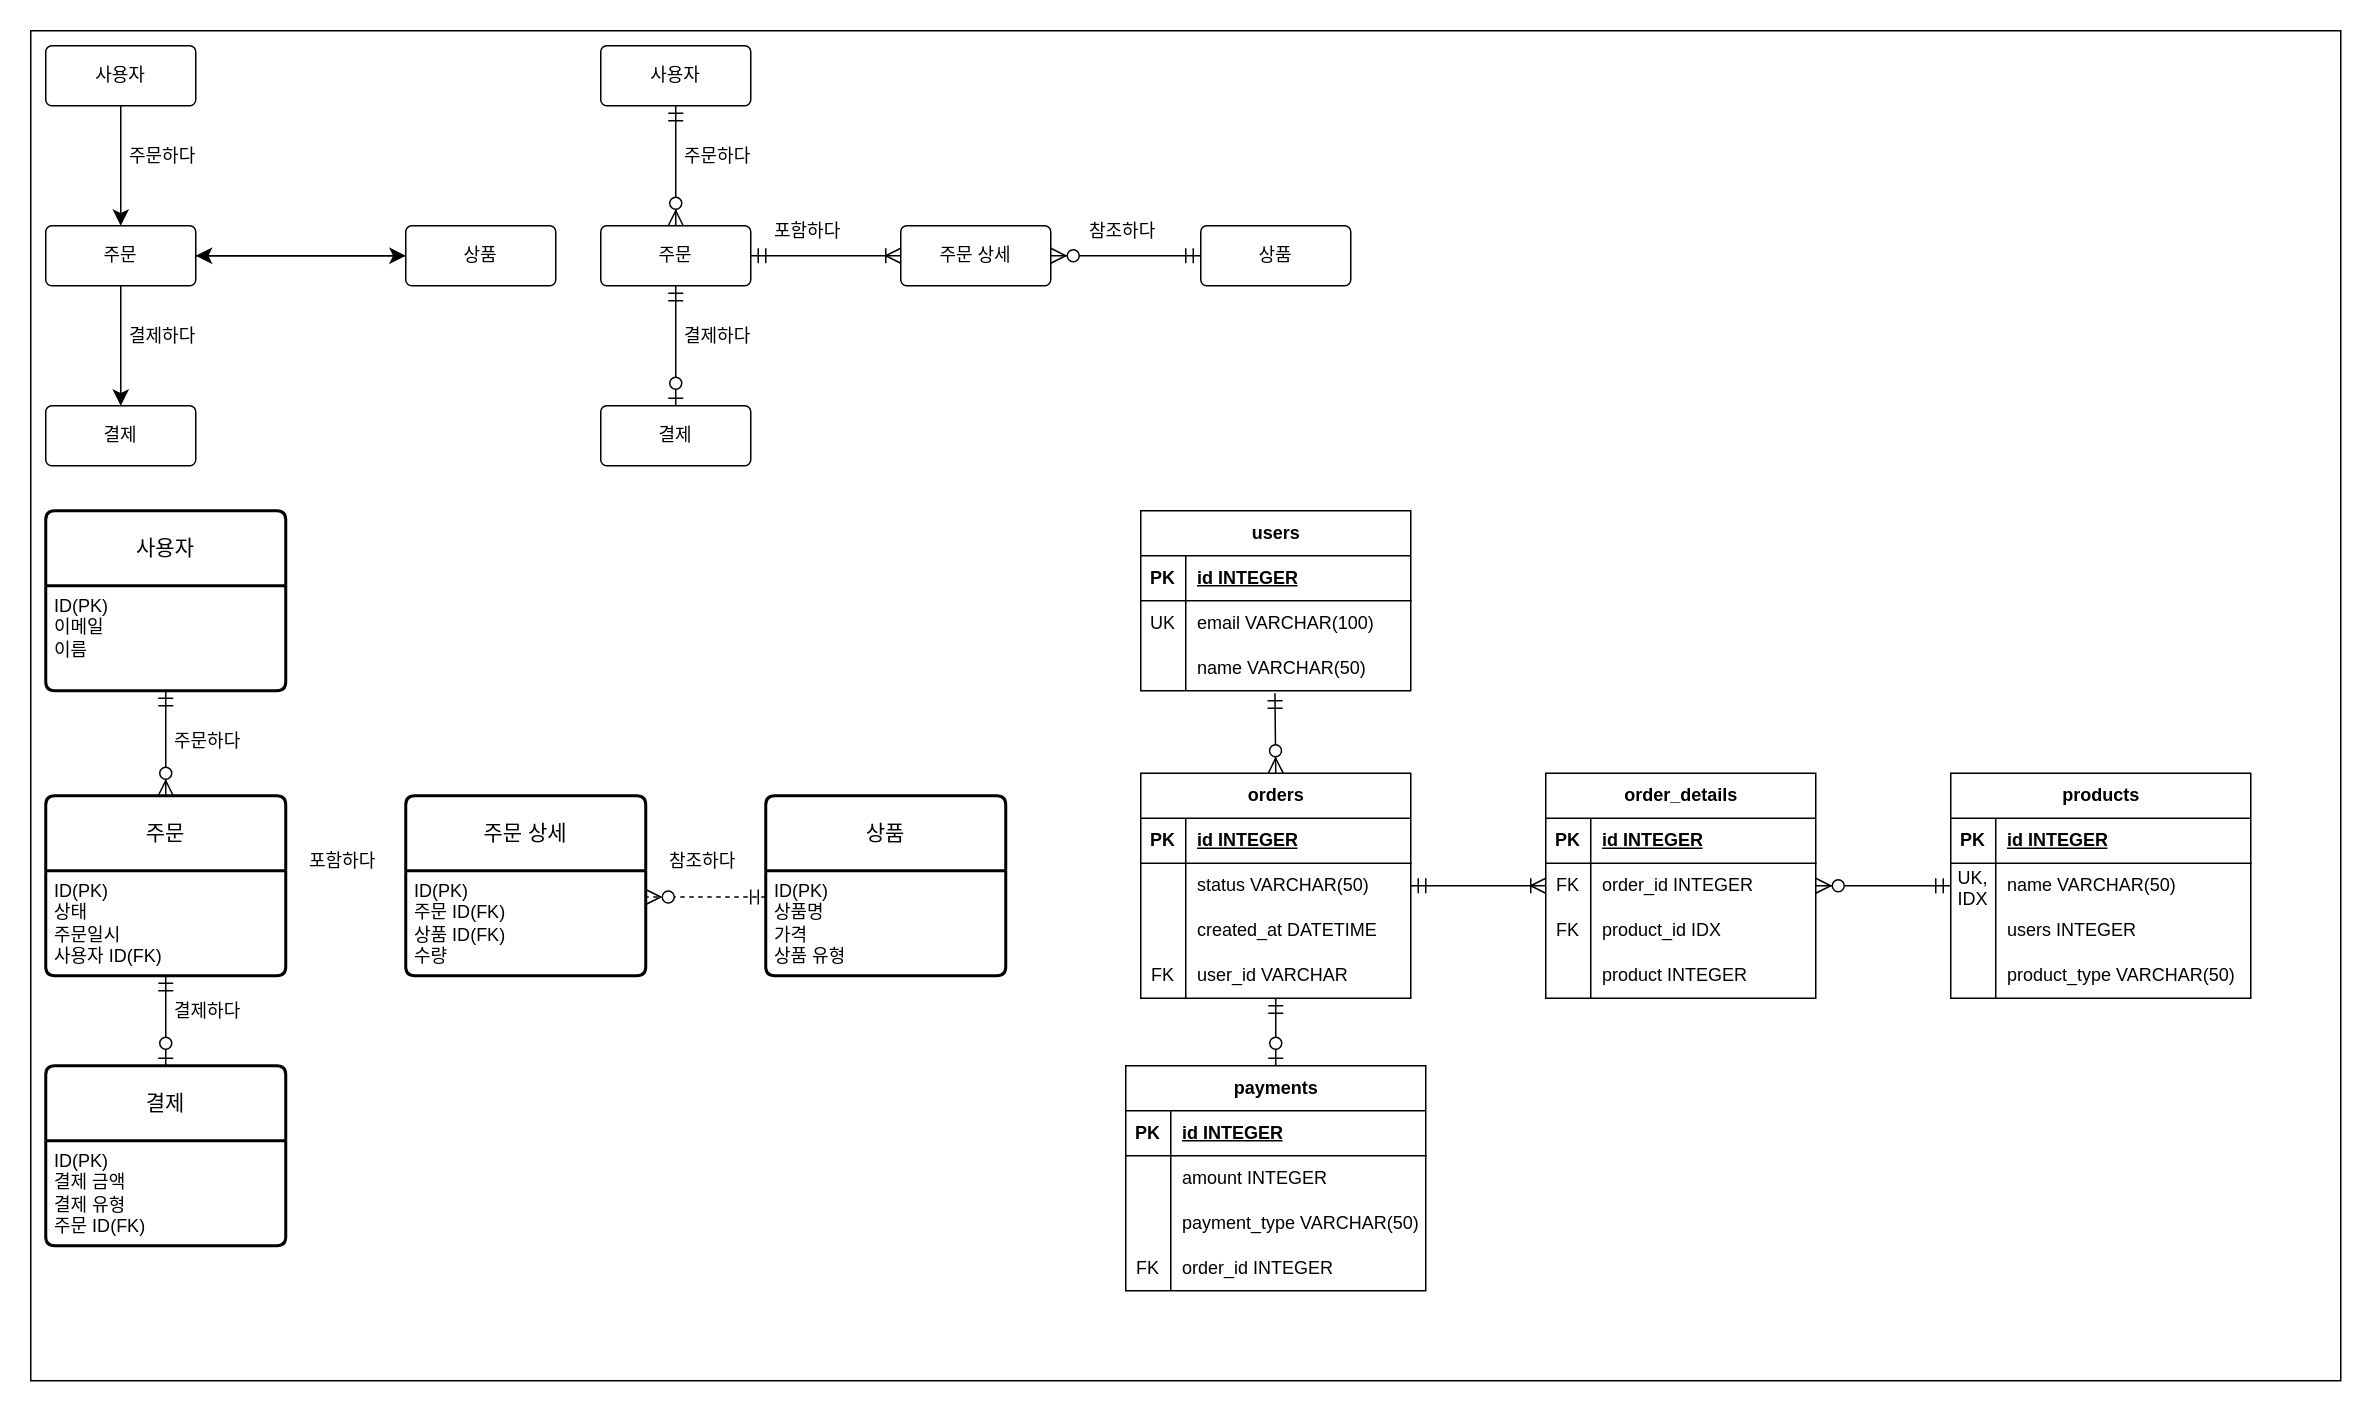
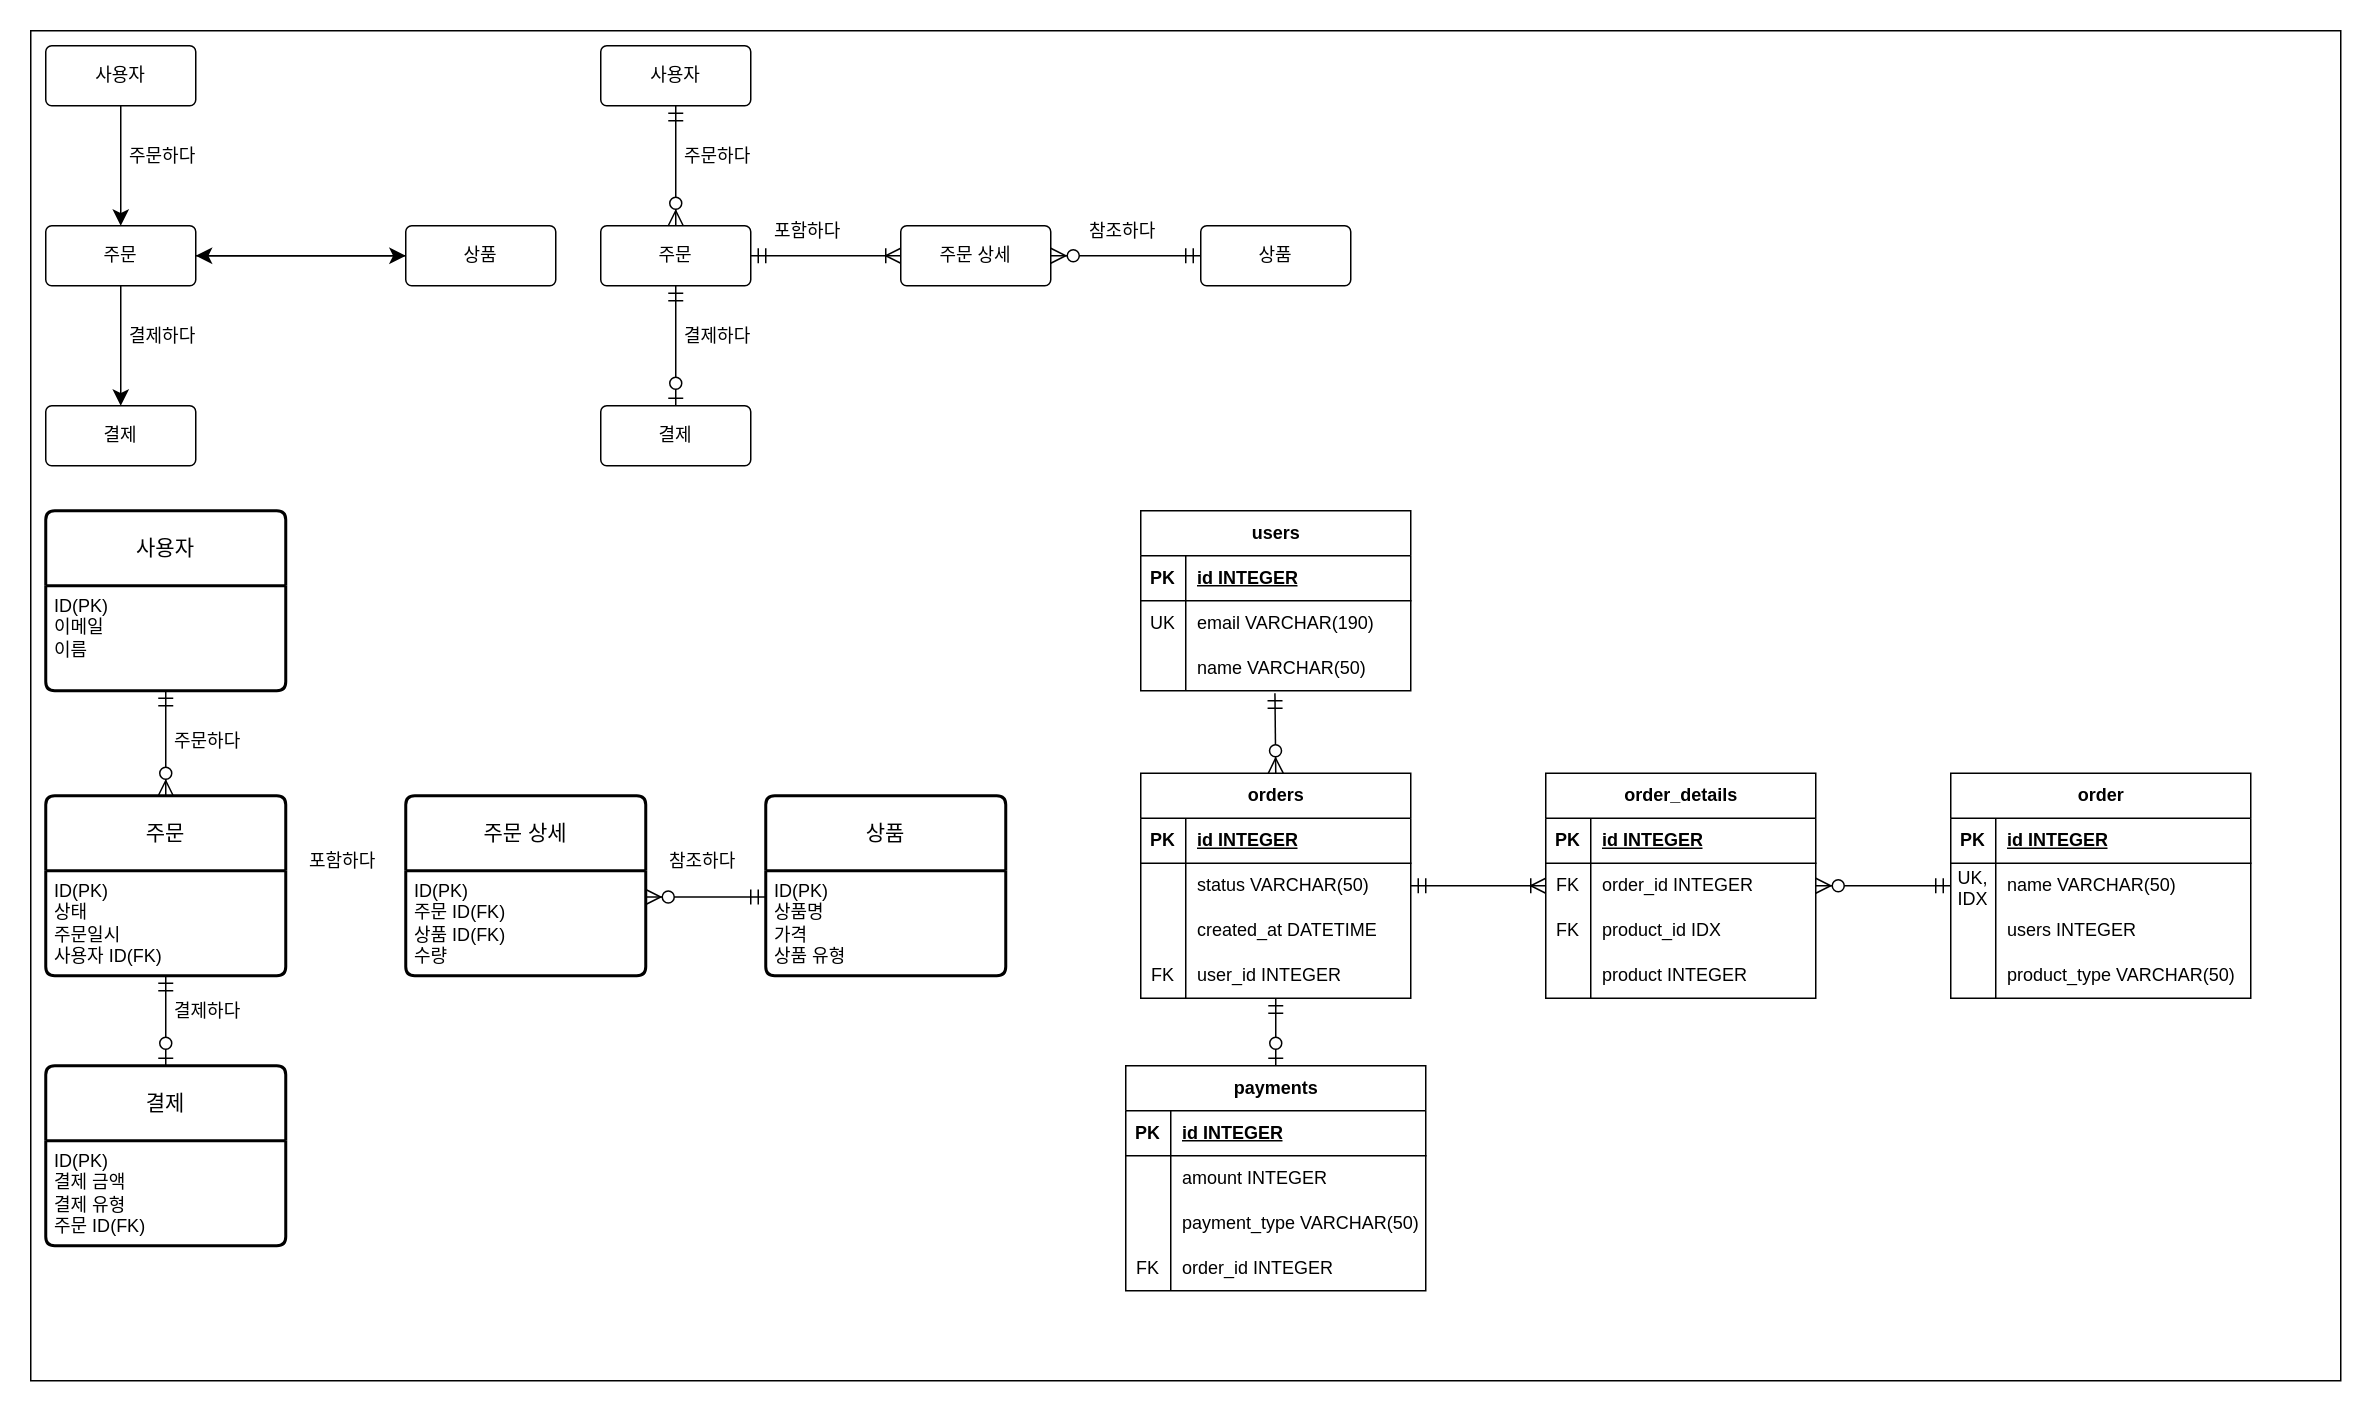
- <mxCell id="54" value="email VARCHAR(100)" style="shape=partialRectangle;connectable=0;fillColor=none;top=0;left=0;bottom=0;right=0;align=left;spacingLeft=6;overflow=hidden;whiteSpace=wrap;html=1;" vertex="1" parent="52"><mxGeometry x="30" width="150" height="30" as="geometry"><mxRectangle width="150" height="30" as="alternateBounds" /></mxGeometry></mxCell>
+ <mxCell id="54" value="email VARCHAR(190)" style="shape=partialRectangle;connectable=0;fillColor=none;top=0;left=0;bottom=0;right=0;align=left;spacingLeft=6;overflow=hidden;whiteSpace=wrap;html=1;" vertex="1" parent="52"><mxGeometry x="30" width="150" height="30" as="geometry"><mxRectangle width="150" height="30" as="alternateBounds" /></mxGeometry></mxCell>
- <mxCell id="97" value="products" style="shape=table;startSize=30;container=1;collapsible=1;childLayout=tableLayout;fixedRows=1;rowLines=0;fontStyle=1;align=center;resizeLast=1;html=1;" vertex="1" parent="3"><mxGeometry x="1300" y="515" width="200" height="150" as="geometry" /></mxCell>
+ <mxCell id="97" value="order" style="shape=table;startSize=30;container=1;collapsible=1;childLayout=tableLayout;fixedRows=1;rowLines=0;fontStyle=1;align=center;resizeLast=1;html=1;" vertex="1" parent="3"><mxGeometry x="1300" y="515" width="200" height="150" as="geometry" /></mxCell>
- <mxCell id="33" value="" style="fontSize=12;html=1;endArrow=ERzeroToMany;startArrow=ERmandOne;rounded=0;startSize=8;endSize=8;entryX=1;entryY=0.25;entryDx=0;entryDy=0;exitX=0;exitY=0.25;exitDx=0;exitDy=0;dashed=1;" edge="1" parent="3" source="41" target="39"><mxGeometry width="100" height="100" relative="1" as="geometry"><mxPoint x="594" y="590" as="sourcePoint" /><mxPoint x="390" y="607.5" as="targetPoint" /></mxGeometry></mxCell>
+ <mxCell id="33" value="" style="fontSize=12;html=1;endArrow=ERzeroToMany;startArrow=ERmandOne;rounded=0;startSize=8;endSize=8;entryX=1;entryY=0.25;entryDx=0;entryDy=0;exitX=0;exitY=0.25;exitDx=0;exitDy=0;" edge="1" parent="3" source="41" target="39"><mxGeometry width="100" height="100" relative="1" as="geometry"><mxPoint x="594" y="590" as="sourcePoint" /><mxPoint x="390" y="607.5" as="targetPoint" /></mxGeometry></mxCell>
- <mxCell id="83" value="user_id VARCHAR" style="shape=partialRectangle;connectable=0;fillColor=none;top=0;left=0;bottom=0;right=0;align=left;spacingLeft=6;overflow=hidden;whiteSpace=wrap;html=1;" vertex="1" parent="81"><mxGeometry x="30" width="150" height="30" as="geometry"><mxRectangle width="150" height="30" as="alternateBounds" /></mxGeometry></mxCell>
+ <mxCell id="83" value="user_id INTEGER" style="shape=partialRectangle;connectable=0;fillColor=none;top=0;left=0;bottom=0;right=0;align=left;spacingLeft=6;overflow=hidden;whiteSpace=wrap;html=1;" vertex="1" parent="81"><mxGeometry x="30" width="150" height="30" as="geometry"><mxRectangle width="150" height="30" as="alternateBounds" /></mxGeometry></mxCell>
